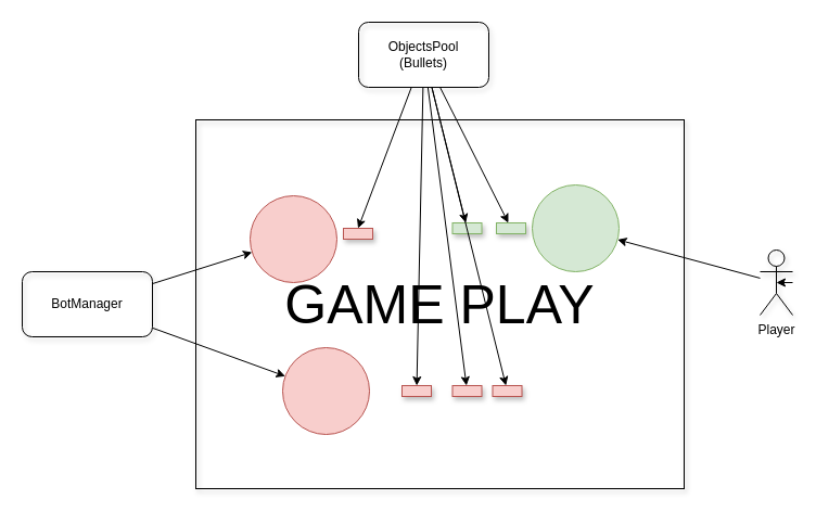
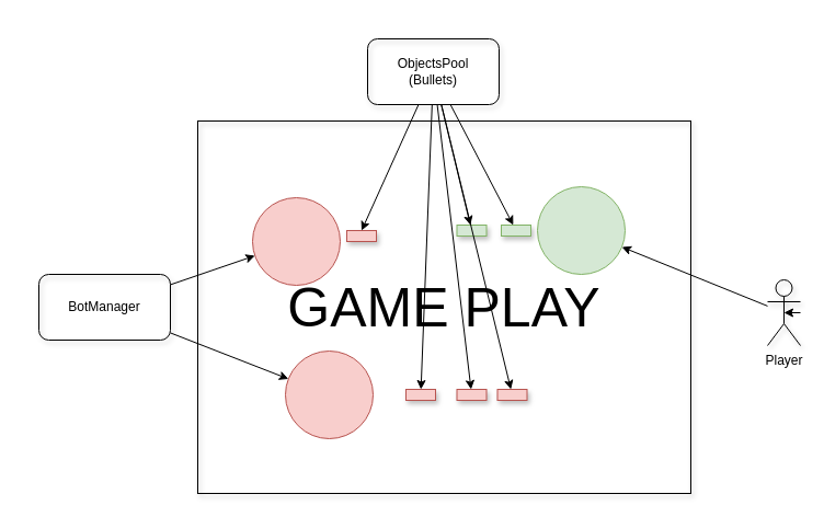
- <mxCell id="24" value="ObjectsPool&lt;br&gt;(Bullets)&lt;br&gt;" style="rounded=1;whiteSpace=wrap;html=1;shadow=1;glass=0;fillColor=none;" vertex="1" parent="1"><mxGeometry x="330" y="20" width="120" height="60" as="geometry" /></mxCell>
+ <mxCell id="24" value="ObjectsPool&lt;br&gt;(Bullets)&lt;br&gt;" style="rounded=1;whiteSpace=wrap;html=1;shadow=1;glass=0;fillColor=none;" vertex="1" parent="1"><mxGeometry x="335" y="35" width="120" height="60" as="geometry" /></mxCell>
- <mxCell id="10" value="Player" style="shape=umlActor;verticalLabelPosition=bottom;labelBackgroundColor=#ffffff;verticalAlign=top;html=1;outlineConnect=0;rounded=0;shadow=1;glass=0;fillColor=none;" vertex="1" parent="1"><mxGeometry x="700" y="230" width="30" height="60" as="geometry" /></mxCell>
+ <mxCell id="10" value="Player" style="shape=umlActor;verticalLabelPosition=bottom;labelBackgroundColor=#ffffff;verticalAlign=top;html=1;outlineConnect=0;rounded=0;shadow=1;glass=0;fillColor=none;" vertex="1" parent="1"><mxGeometry x="700" y="255" width="30" height="60" as="geometry" /></mxCell>
- <mxCell id="8" value="BotManager" style="rounded=1;whiteSpace=wrap;html=1;shadow=1;glass=0;fillColor=none;" vertex="1" parent="1"><mxGeometry x="20" y="250" width="120" height="60" as="geometry" /></mxCell>
+ <mxCell id="8" value="BotManager" style="rounded=1;whiteSpace=wrap;html=1;shadow=1;glass=0;fillColor=none;" vertex="1" parent="1"><mxGeometry x="35" y="250" width="120" height="60" as="geometry" /></mxCell>
